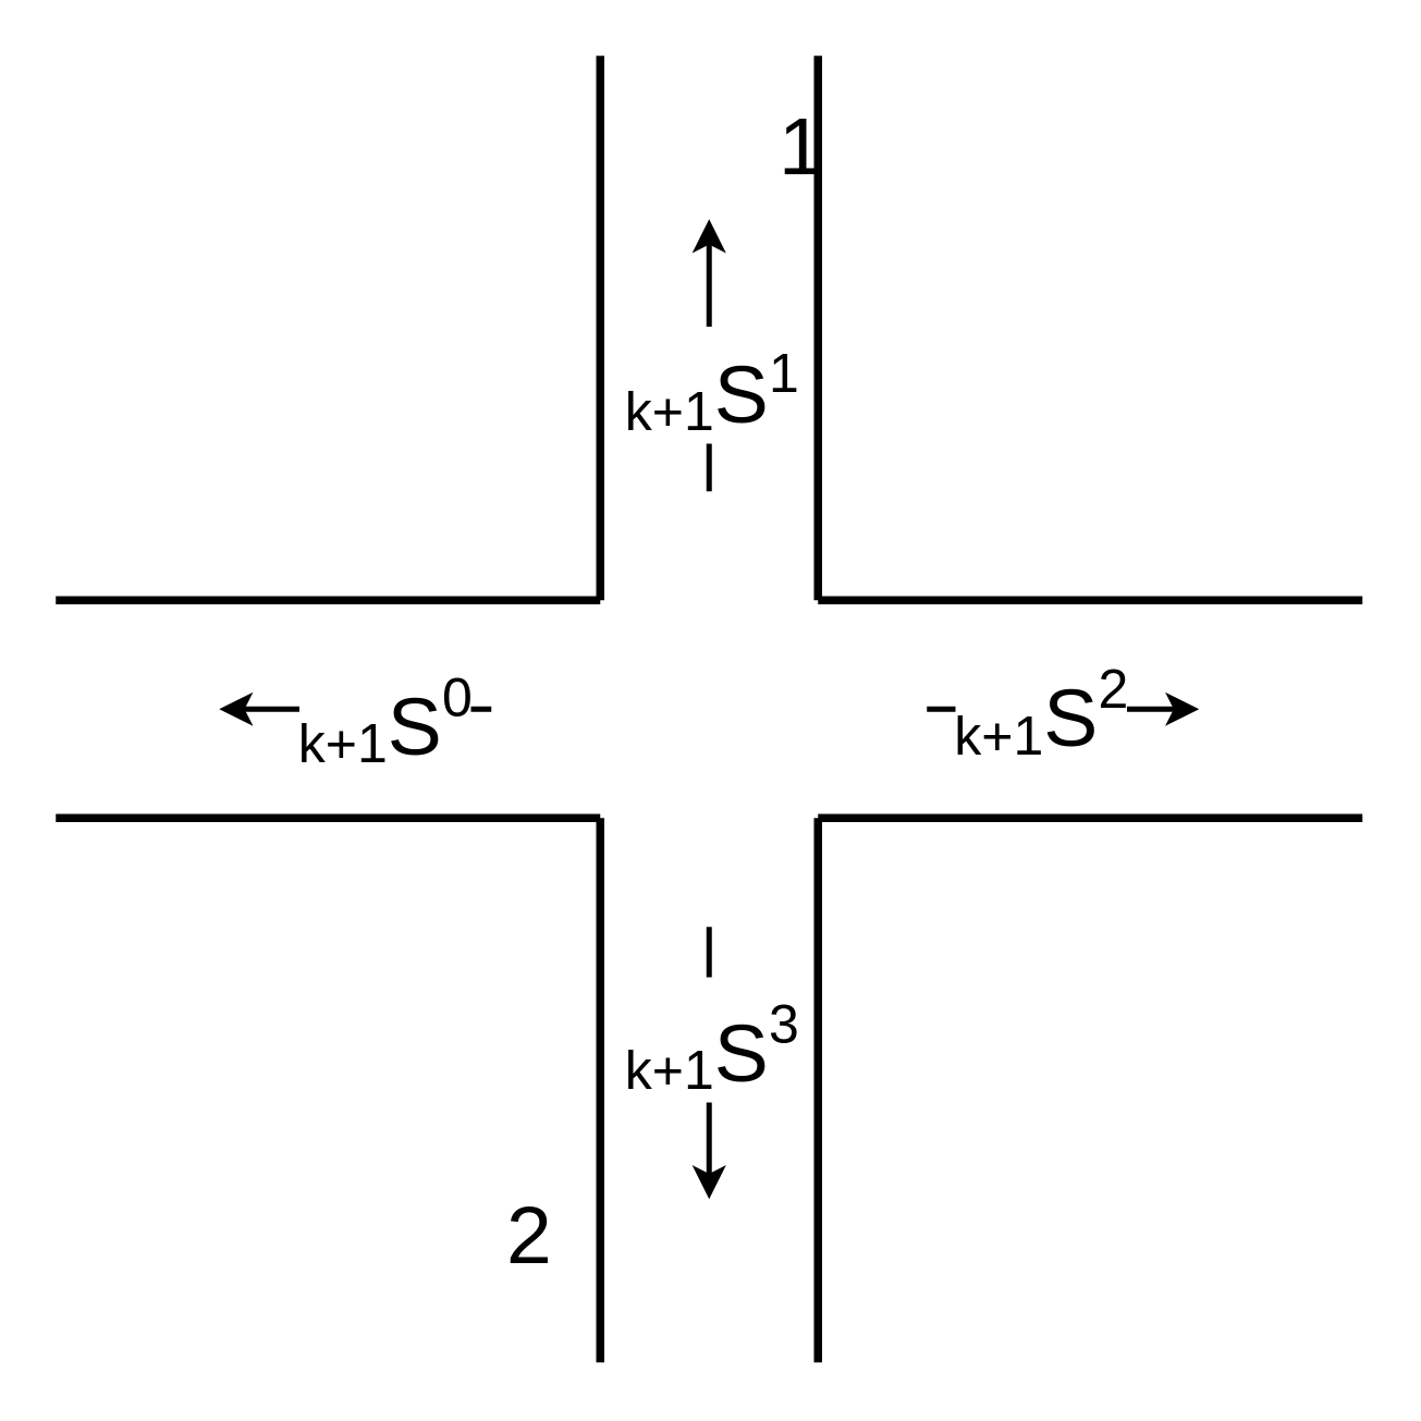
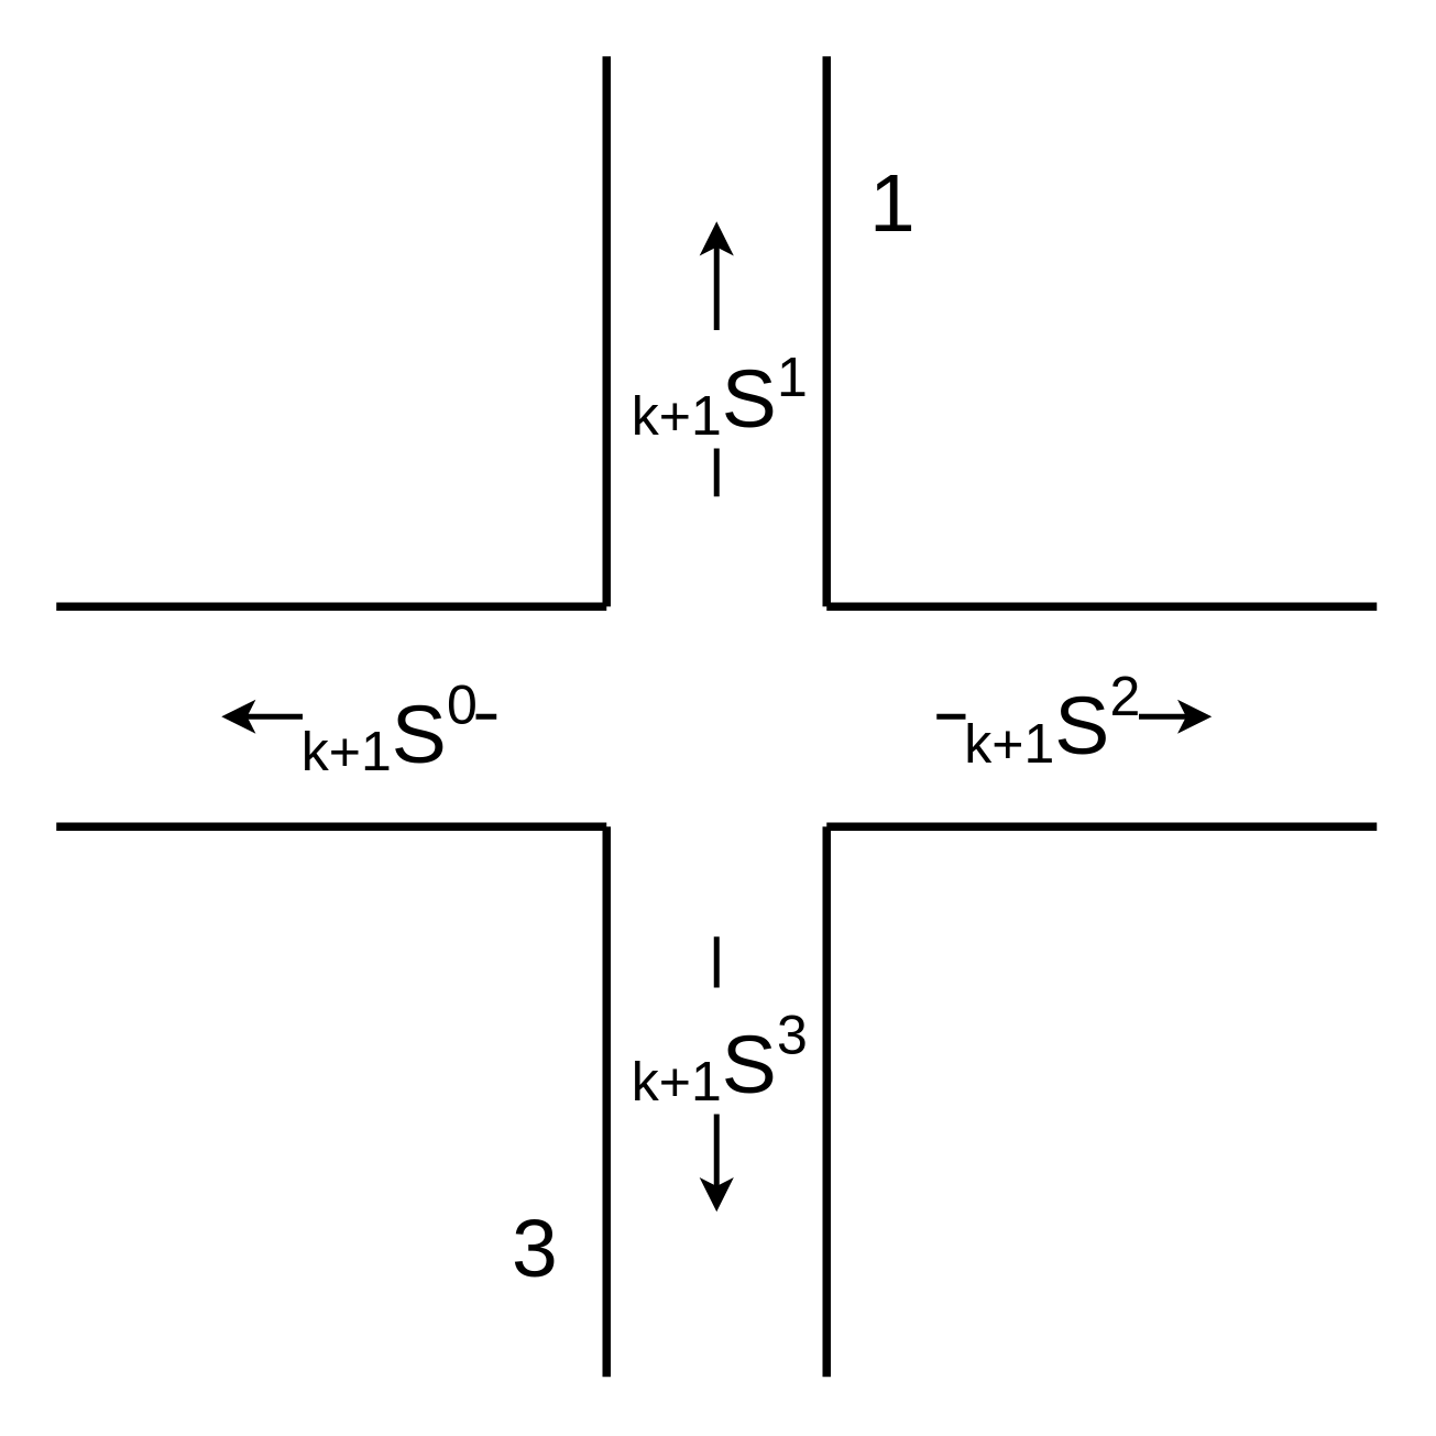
- <mxCell id="18" value="1" style="text;strokeColor=none;fillColor=none;align=left;verticalAlign=middle;spacingLeft=4;spacingRight=4;overflow=hidden;points=[[0,0.5],[1,0.5]];portConstraint=eastwest;rotatable=0;fontSize=30;" parent="1" vertex="1"><mxGeometry x="280" y="30" width="30" height="40" as="geometry" /></mxCell>
+ <mxCell id="18" value="1" style="text;strokeColor=none;fillColor=none;align=left;verticalAlign=middle;spacingLeft=4;spacingRight=4;overflow=hidden;points=[[0,0.5],[1,0.5]];portConstraint=eastwest;rotatable=0;fontSize=30;" parent="1" vertex="1"><mxGeometry x="310" y="50" width="30" height="40" as="geometry" /></mxCell>
- <mxCell id="19" value="2" style="text;strokeColor=none;fillColor=none;align=left;verticalAlign=middle;spacingLeft=4;spacingRight=4;overflow=hidden;points=[[0,0.5],[1,0.5]];portConstraint=eastwest;rotatable=0;fontSize=30;" parent="1" vertex="1"><mxGeometry x="180" y="430" width="30" height="40" as="geometry" /></mxCell>
+ <mxCell id="19" value="3" style="text;strokeColor=none;fillColor=none;align=left;verticalAlign=middle;spacingLeft=4;spacingRight=4;overflow=hidden;points=[[0,0.5],[1,0.5]];portConstraint=eastwest;rotatable=0;fontSize=30;" parent="1" vertex="1"><mxGeometry x="180" y="430" width="30" height="40" as="geometry" /></mxCell>
